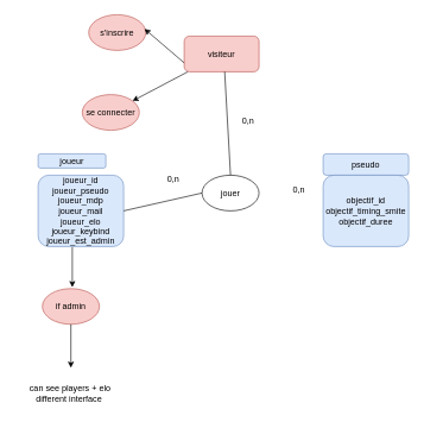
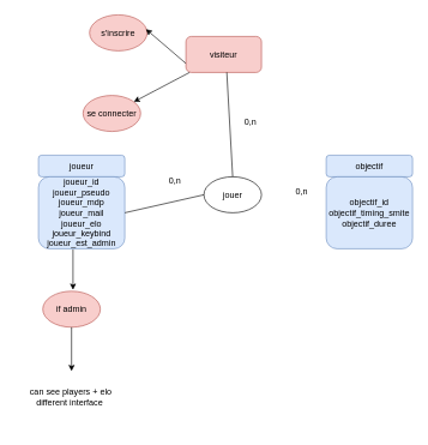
- <mxCell id="2" value="joueur" style="rounded=1;whiteSpace=wrap;html=1;fillColor=#dae8fc;strokeColor=#6c8ebf;" vertex="1" parent="1"><mxGeometry x="53" y="215" width="95" height="20" as="geometry" /></mxCell>
+ <mxCell id="2" value="joueur" style="rounded=1;whiteSpace=wrap;html=1;fillColor=#dae8fc;strokeColor=#6c8ebf;" vertex="1" parent="1"><mxGeometry x="53" y="215" width="120" height="30" as="geometry" /></mxCell>
- <mxCell id="4" value="pseudo" style="rounded=1;whiteSpace=wrap;html=1;fillColor=#dae8fc;strokeColor=#6c8ebf;" vertex="1" parent="1"><mxGeometry x="453" y="215" width="120" height="30" as="geometry" /></mxCell>
+ <mxCell id="4" value="objectif" style="rounded=1;whiteSpace=wrap;html=1;fillColor=#dae8fc;strokeColor=#6c8ebf;" vertex="1" parent="1"><mxGeometry x="453" y="215" width="120" height="30" as="geometry" /></mxCell>
